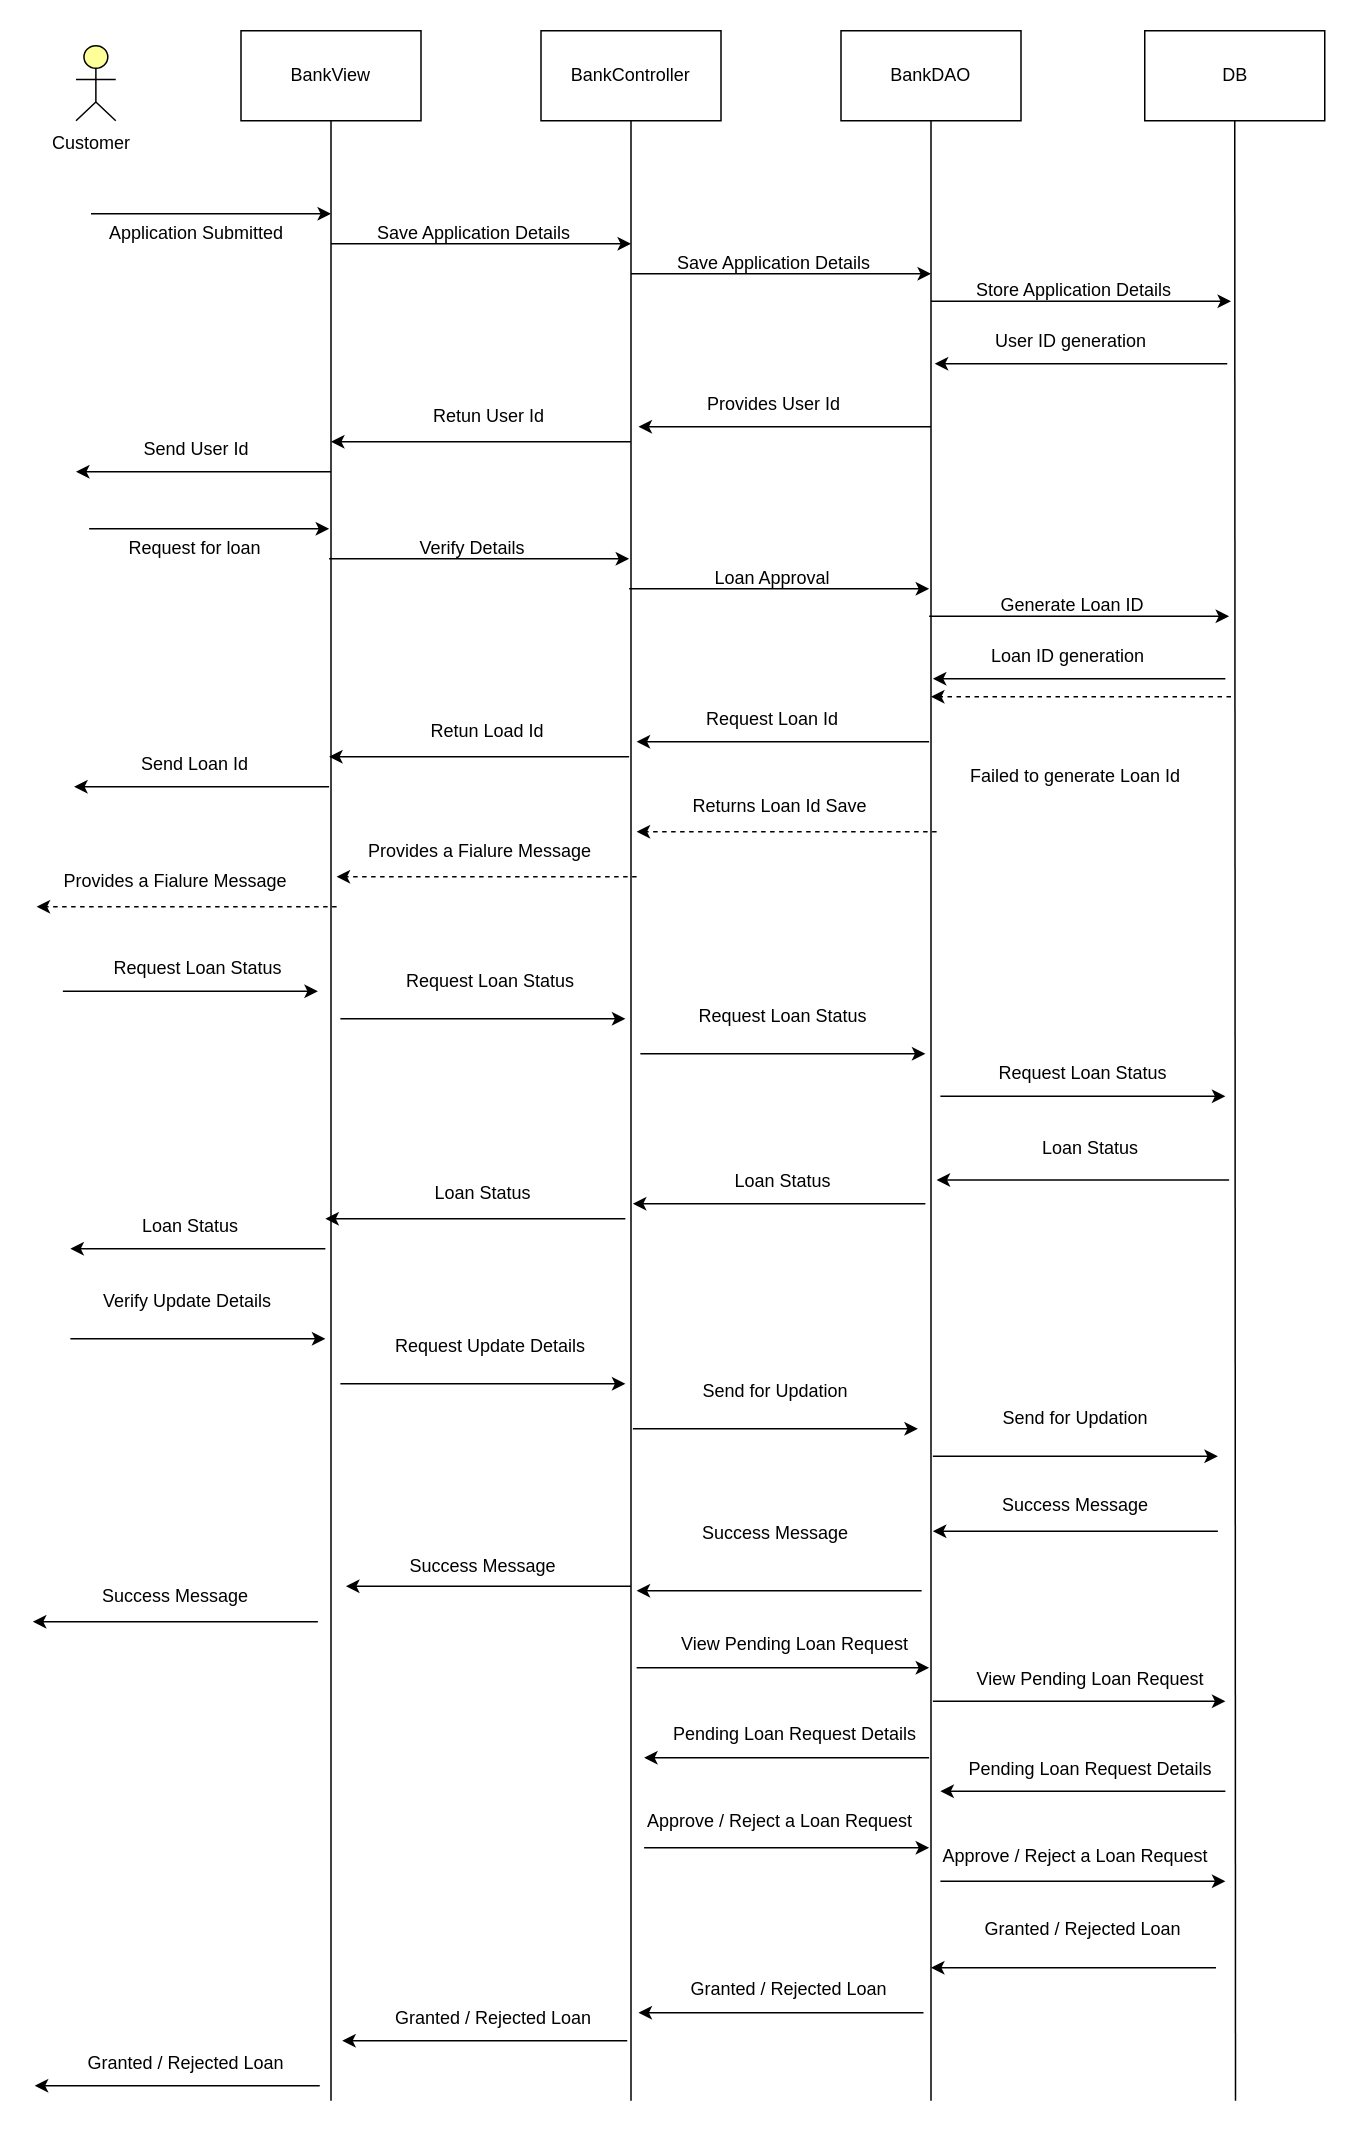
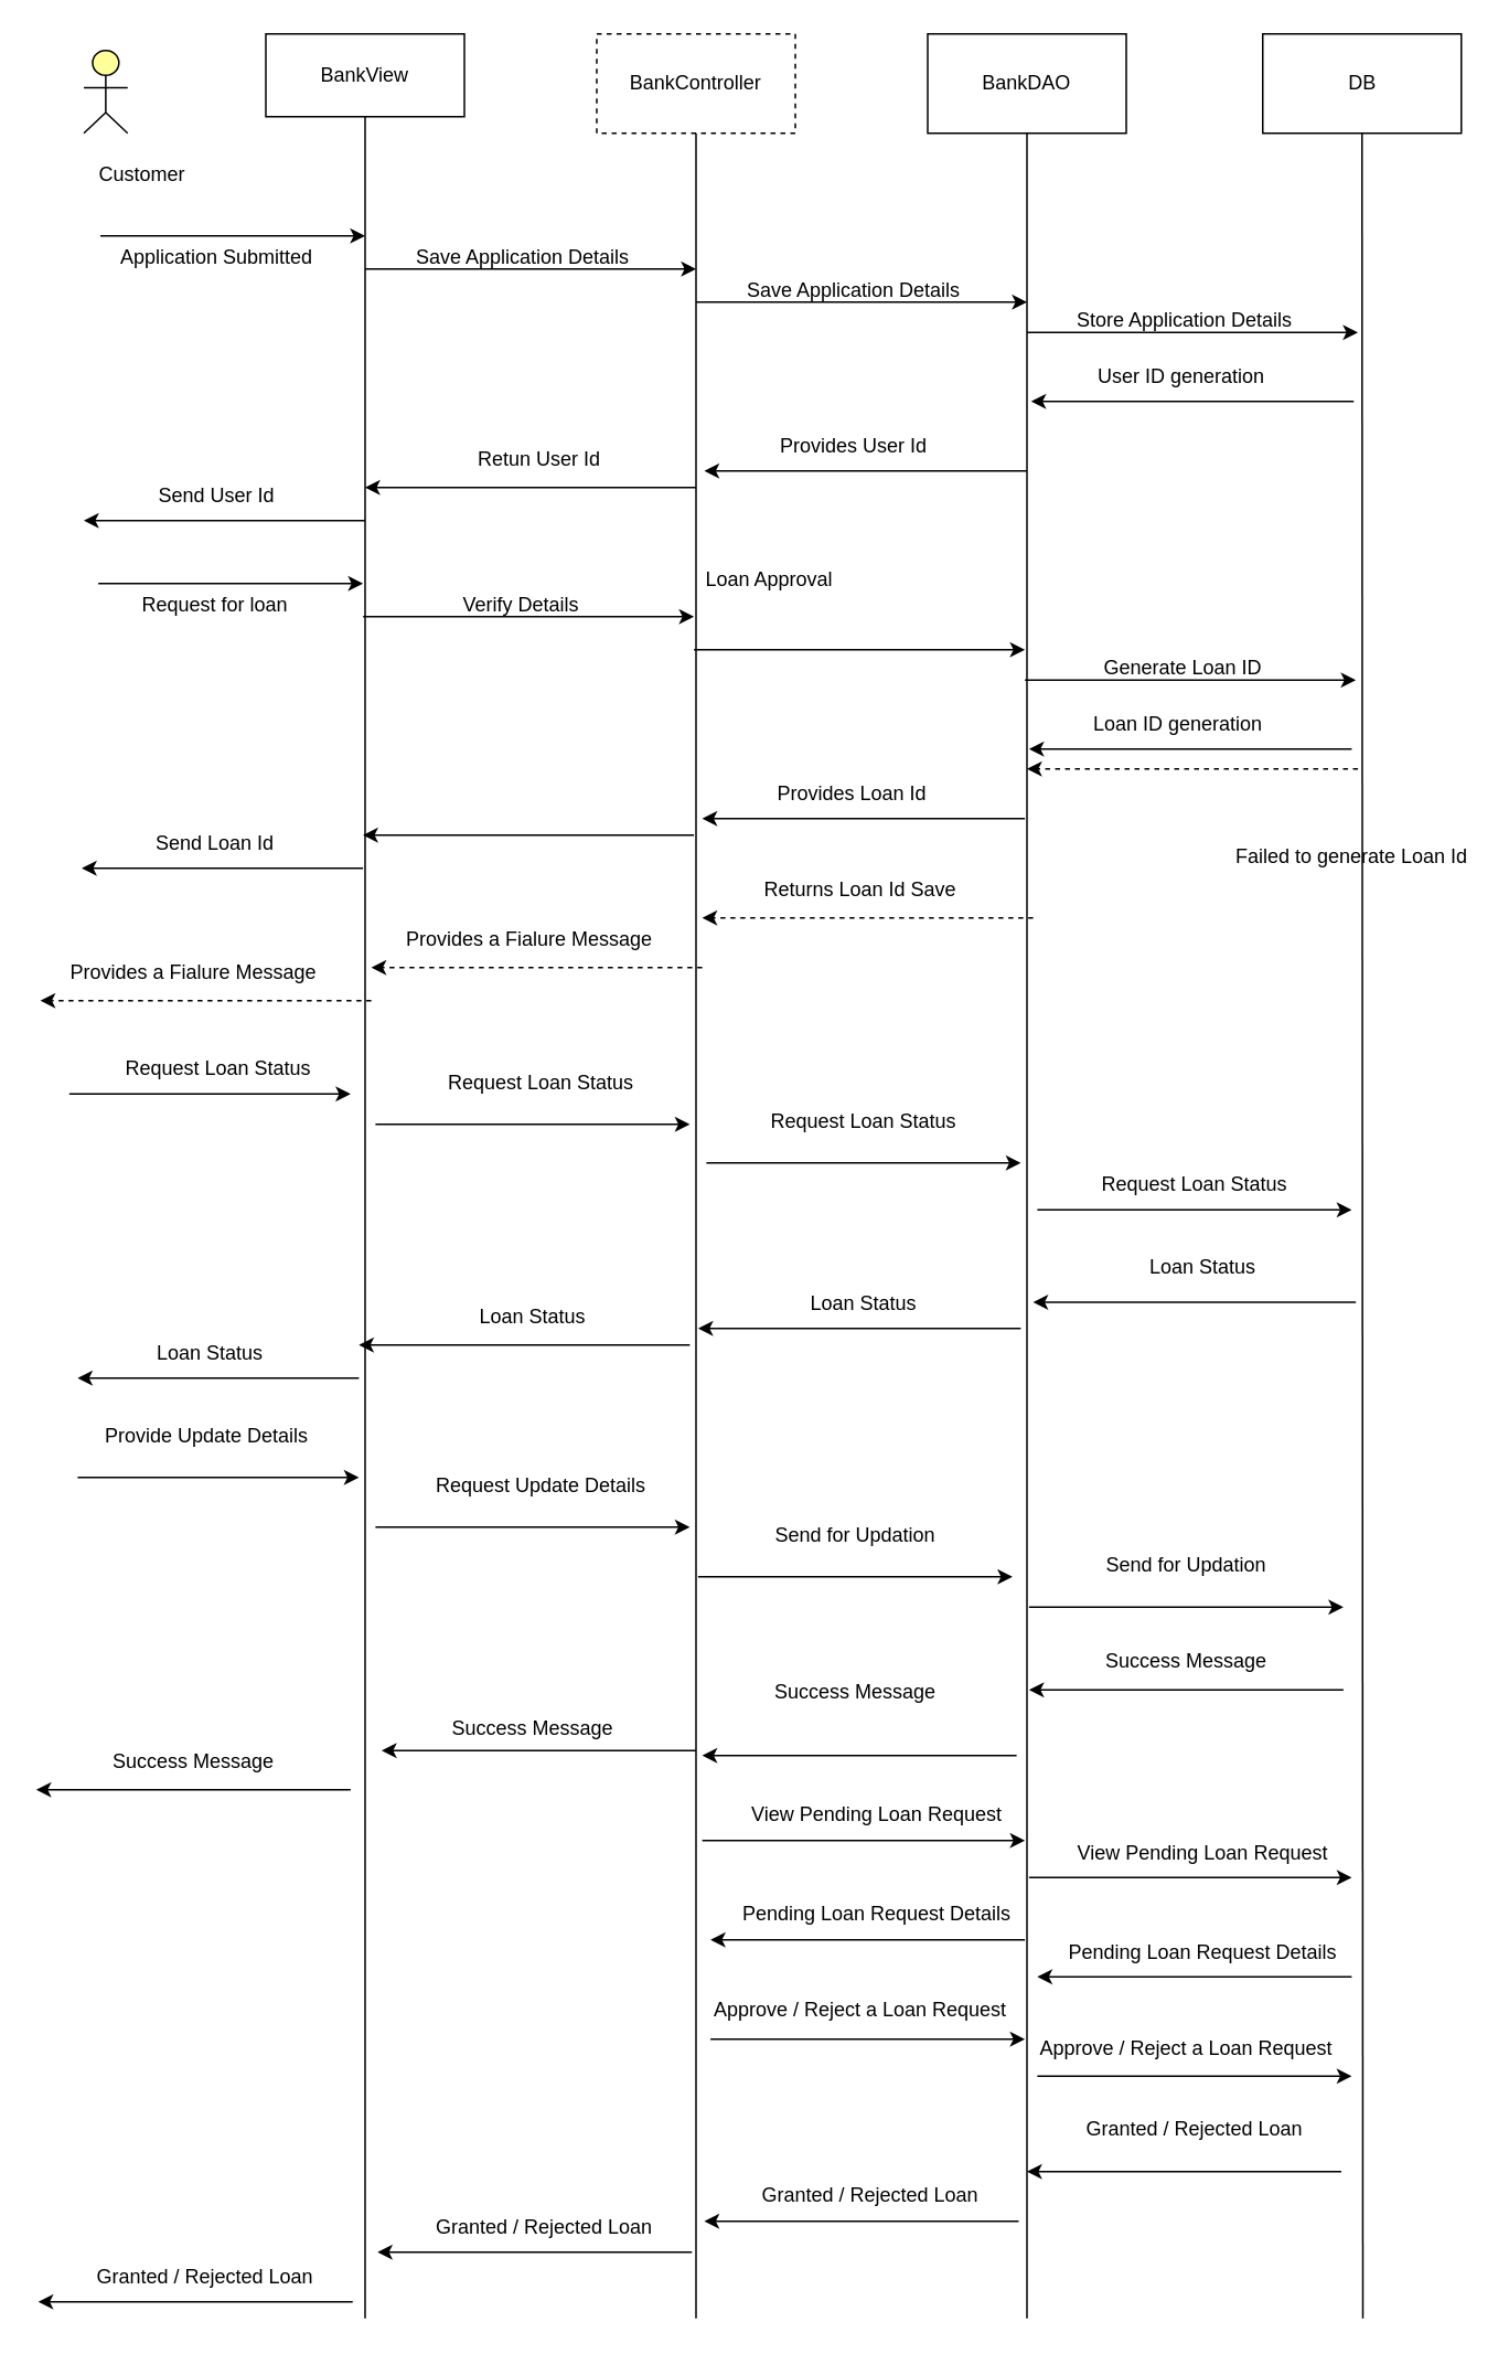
- <mxCell id="3" value="BankView" style="rounded=0;whiteSpace=wrap;html=1;" parent="1" vertex="1"><mxGeometry x="160" y="20" width="120" height="60" as="geometry" /></mxCell>
+ <mxCell id="3" value="BankView" style="rounded=0;whiteSpace=wrap;html=1;" parent="1" vertex="1"><mxGeometry x="160" y="20" width="120" height="50" as="geometry" /></mxCell>
- <mxCell id="4" value="BankController" style="rounded=0;whiteSpace=wrap;html=1;" parent="1" vertex="1"><mxGeometry x="360" y="20" width="120" height="60" as="geometry" /></mxCell>
+ <mxCell id="4" value="BankController" style="rounded=0;whiteSpace=wrap;html=1;dashed=1;" parent="1" vertex="1"><mxGeometry x="360" y="20" width="120" height="60" as="geometry" /></mxCell>
- <mxCell id="9" value="Customer" style="text;html=1;align=center;verticalAlign=middle;resizable=0;points=[];autosize=1;strokeColor=none;fillColor=none;" parent="1" vertex="1"><mxGeometry x="20" y="80" width="80" height="30" as="geometry" /></mxCell>
+ <mxCell id="9" value="Customer" style="text;html=1;align=center;verticalAlign=middle;resizable=0;points=[];autosize=1;strokeColor=none;fillColor=none;" parent="1" vertex="1"><mxGeometry x="45" y="90" width="80" height="30" as="geometry" /></mxCell>
- <mxCell id="17" value="Loan Approval" style="text;html=1;align=center;verticalAlign=middle;resizable=0;points=[];autosize=1;strokeColor=none;fillColor=none;" parent="1" vertex="1"><mxGeometry x="463.75" y="370" width="100" height="30" as="geometry" /></mxCell>
+ <mxCell id="17" value="Loan Approval" style="text;html=1;align=center;verticalAlign=middle;resizable=0;points=[];autosize=1;strokeColor=none;fillColor=none;" parent="1" vertex="1"><mxGeometry x="413.75" y="335" width="100" height="30" as="geometry" /></mxCell>
- <mxCell id="21" value="Request Loan Id" style="text;html=1;align=center;verticalAlign=middle;resizable=0;points=[];autosize=1;strokeColor=none;fillColor=none;" parent="1" vertex="1"><mxGeometry x="458.75" y="464" width="110" height="30" as="geometry" /></mxCell>
+ <mxCell id="21" value="Provides Loan Id" style="text;html=1;align=center;verticalAlign=middle;resizable=0;points=[];autosize=1;strokeColor=none;fillColor=none;" parent="1" vertex="1"><mxGeometry x="458.75" y="464" width="110" height="30" as="geometry" /></mxCell>
- <mxCell id="18" value="Retun Load Id" style="text;html=1;align=center;verticalAlign=middle;resizable=0;points=[];autosize=1;strokeColor=none;fillColor=none;" parent="1" vertex="1"><mxGeometry x="273.75" y="472" width="100" height="30" as="geometry" /></mxCell>
- <mxCell id="90" value="Failed to generate Loan Id" style="text;html=1;align=center;verticalAlign=middle;resizable=0;points=[];autosize=1;strokeColor=none;fillColor=none;" parent="1" vertex="1"><mxGeometry x="636.25" y="502" width="160" height="30" as="geometry" /></mxCell>
+ <mxCell id="90" value="Failed to generate Loan Id" style="text;html=1;align=center;verticalAlign=middle;resizable=0;points=[];autosize=1;strokeColor=none;fillColor=none;" parent="1" vertex="1"><mxGeometry x="736.25" y="502" width="160" height="30" as="geometry" /></mxCell>
- <mxCell id="36" value="Verify Update Details" style="text;html=1;align=center;verticalAlign=middle;resizable=0;points=[];autosize=1;strokeColor=none;fillColor=none;" parent="1" vertex="1"><mxGeometry x="48.75" y="852" width="150" height="30" as="geometry" /></mxCell>
+ <mxCell id="36" value="Provide Update Details" style="text;html=1;align=center;verticalAlign=middle;resizable=0;points=[];autosize=1;strokeColor=none;fillColor=none;" parent="1" vertex="1"><mxGeometry x="48.75" y="852" width="150" height="30" as="geometry" /></mxCell>
